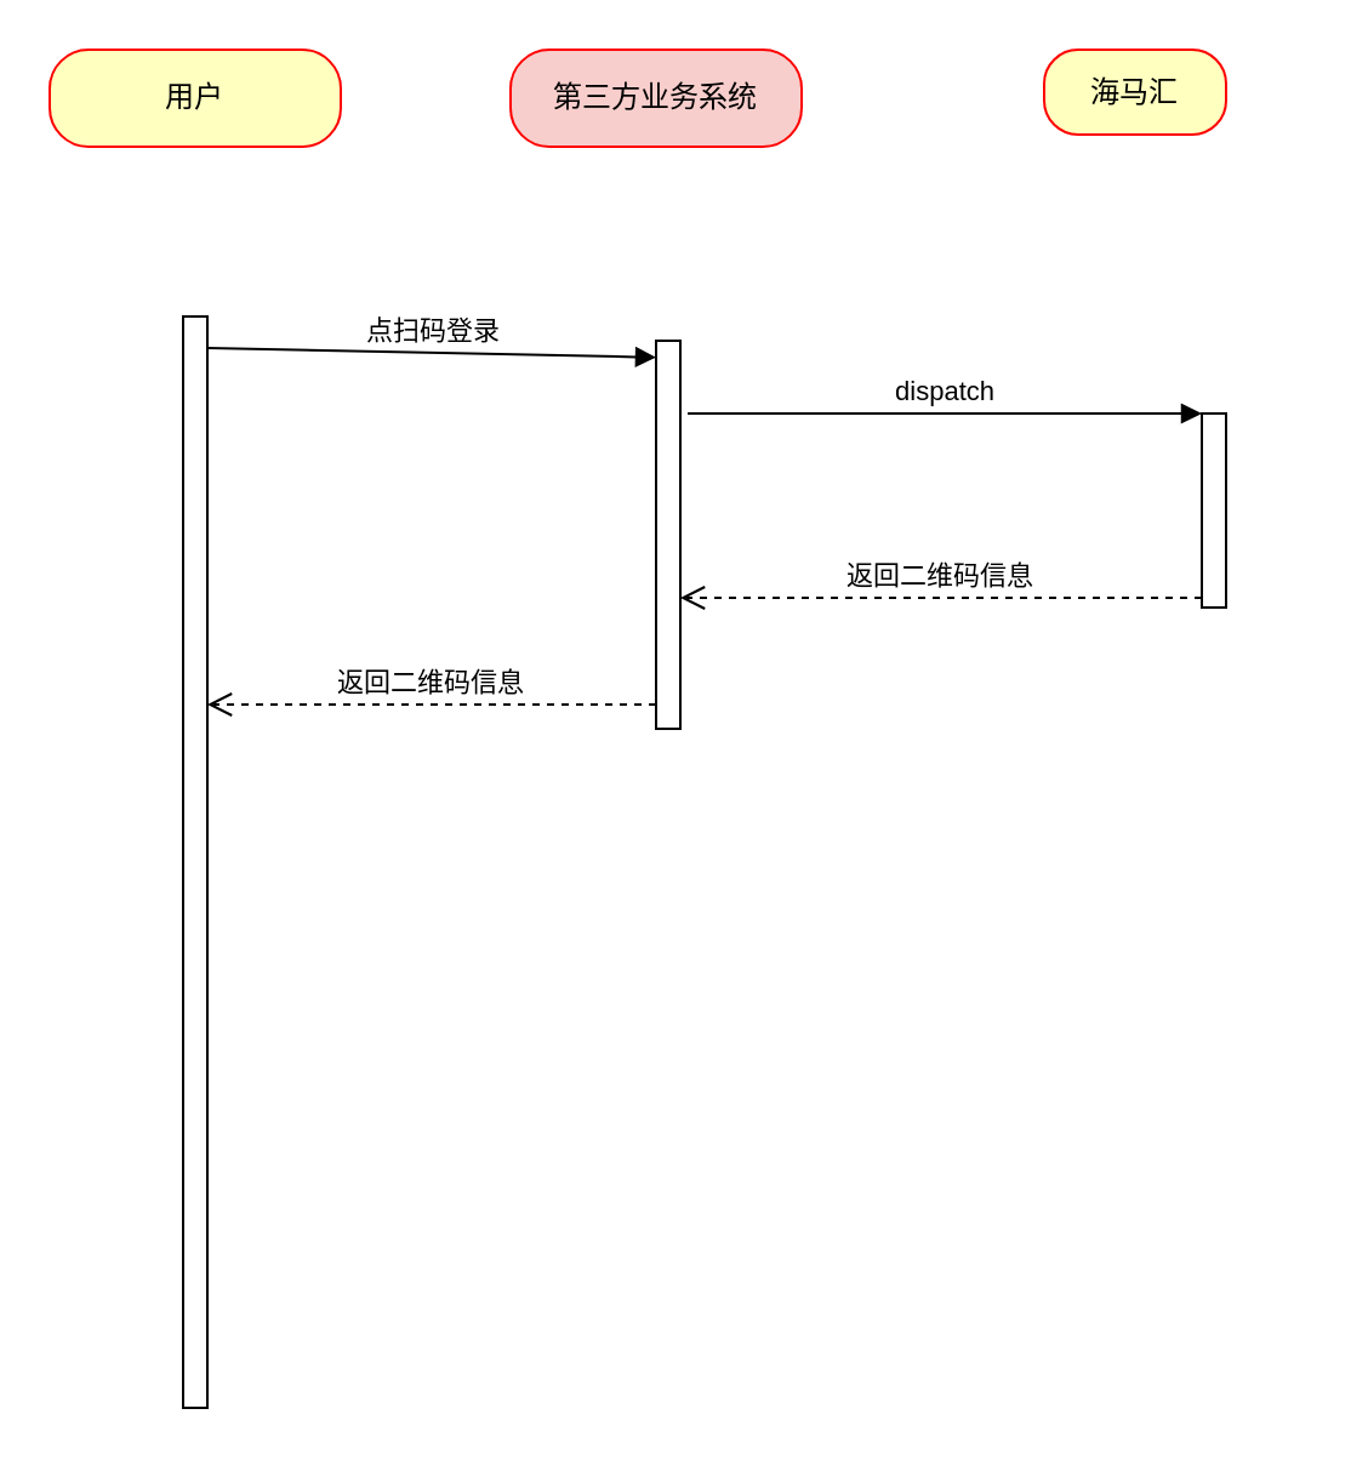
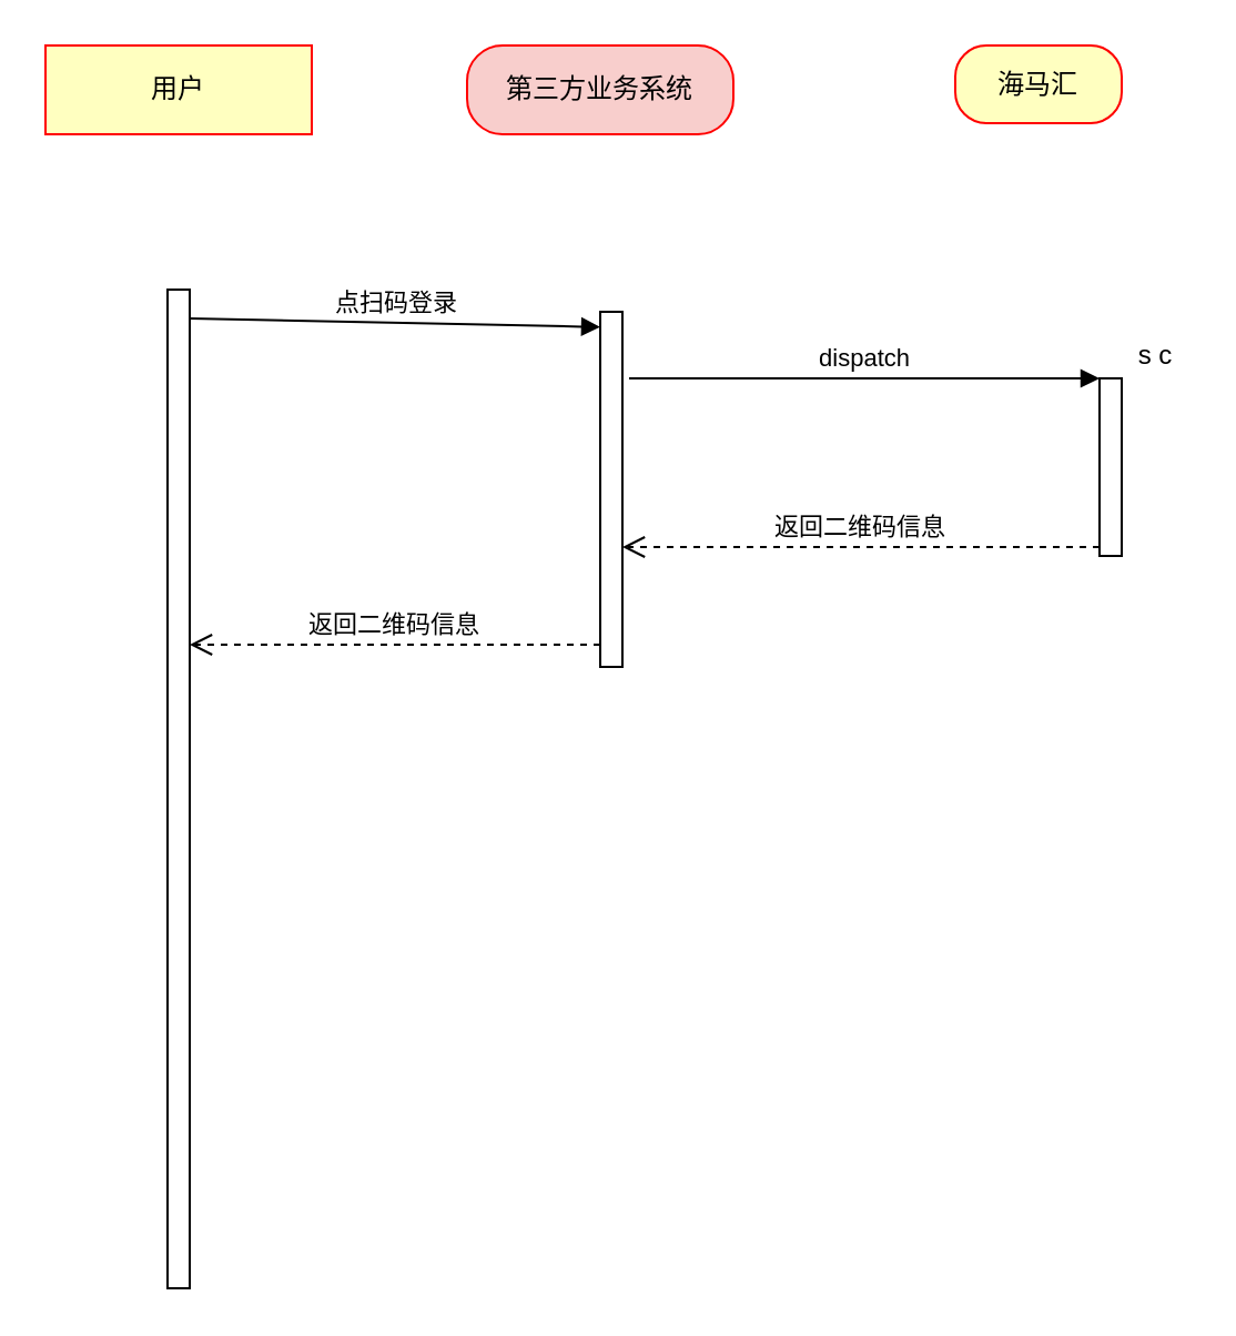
- <mxCell id="9" value="用户" style="rounded=1;whiteSpace=wrap;html=1;arcSize=40;fontColor=#000000;fillColor=#ffffc0;strokeColor=#ff0000;" vertex="1" parent="1"><mxGeometry x="20" y="20" width="120" height="40" as="geometry" /></mxCell>
+ <mxCell id="9" value="用户" style="whiteSpace=wrap;html=1;arcSize=40;fontColor=#000000;fillColor=#ffffc0;strokeColor=#ff0000;rounded=0;" vertex="1" parent="1"><mxGeometry x="20" y="20" width="120" height="40" as="geometry" /></mxCell>
+ <mxCell id="8" value="s c" style="text;html=1;align=center;verticalAlign=middle;resizable=0;points=[];autosize=1;" vertex="1" parent="1"><mxGeometry x="505" y="150" width="30" height="20" as="geometry" /></mxCell>
